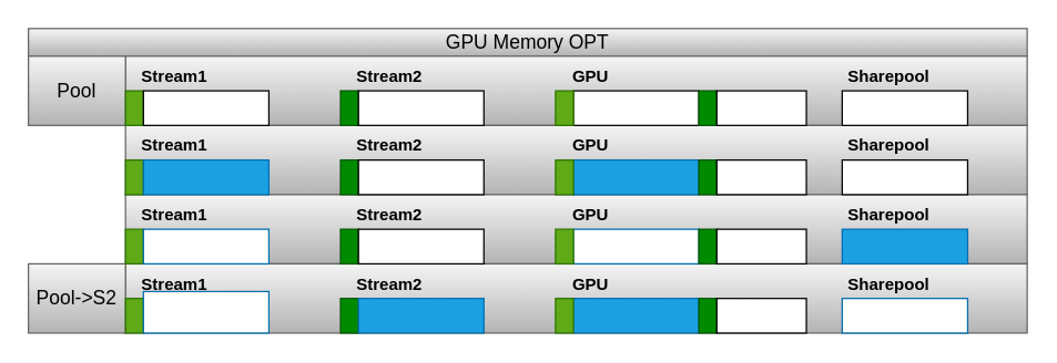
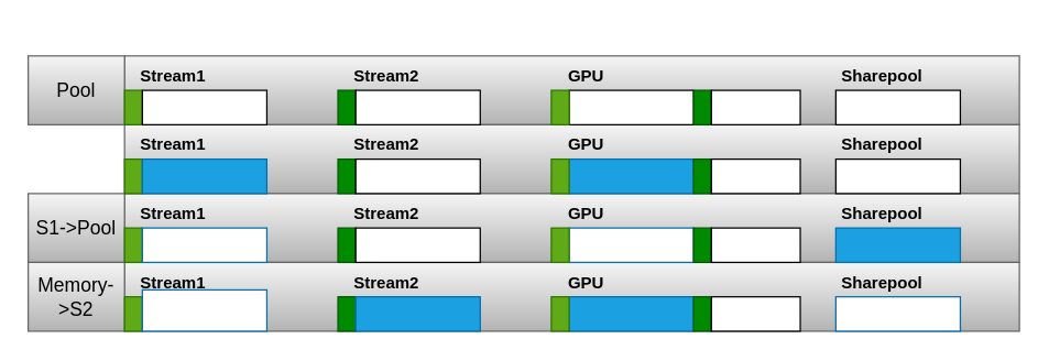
- <mxCell id="2" value="GPU Memory OPT" style="rounded=0;whiteSpace=wrap;html=1;labelBackgroundColor=none;strokeColor=#666666;fontFamily=Helvetica;fontSize=14;fillColor=#f5f5f5;gradientColor=#b3b3b3;" vertex="1" parent="1"><mxGeometry x="20" y="20" width="720" height="20" as="geometry" /></mxCell>
+ <mxCell id="8" value="S1-&amp;gt;Pool" style="rounded=0;whiteSpace=wrap;html=1;labelBackgroundColor=none;strokeColor=#666666;fontFamily=Helvetica;fontSize=14;fillColor=#f5f5f5;gradientColor=#b3b3b3;" vertex="1" parent="1"><mxGeometry x="20" y="140" width="70" height="50" as="geometry" /></mxCell>
- <mxCell id="9" value="Pool-&amp;gt;S2" style="rounded=0;whiteSpace=wrap;html=1;labelBackgroundColor=none;strokeColor=#666666;fontFamily=Helvetica;fontSize=14;fillColor=#f5f5f5;gradientColor=#b3b3b3;" vertex="1" parent="1"><mxGeometry x="20" y="190" width="70" height="50" as="geometry" /></mxCell>
+ <mxCell id="9" value="Memory-&amp;gt;S2" style="rounded=0;whiteSpace=wrap;html=1;labelBackgroundColor=none;strokeColor=#666666;fontFamily=Helvetica;fontSize=14;fillColor=#f5f5f5;gradientColor=#b3b3b3;" vertex="1" parent="1"><mxGeometry x="20" y="190" width="70" height="50" as="geometry" /></mxCell>
